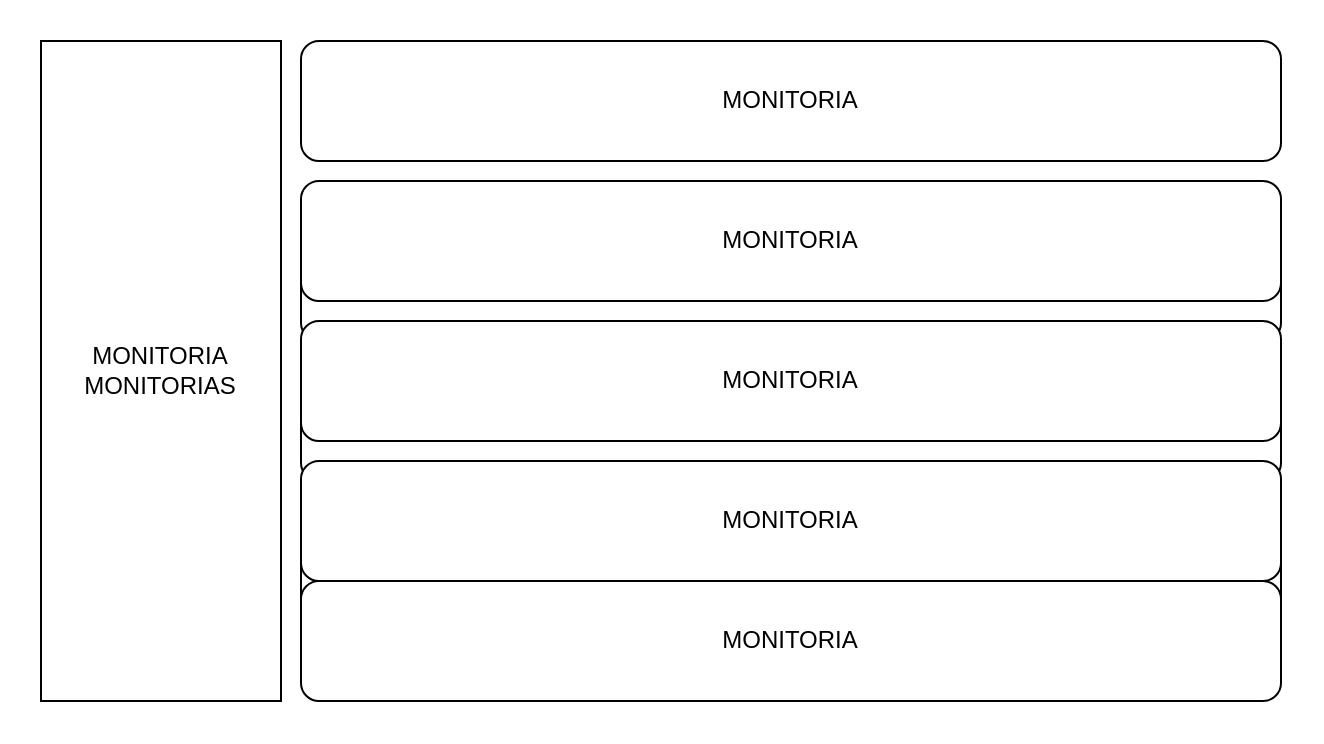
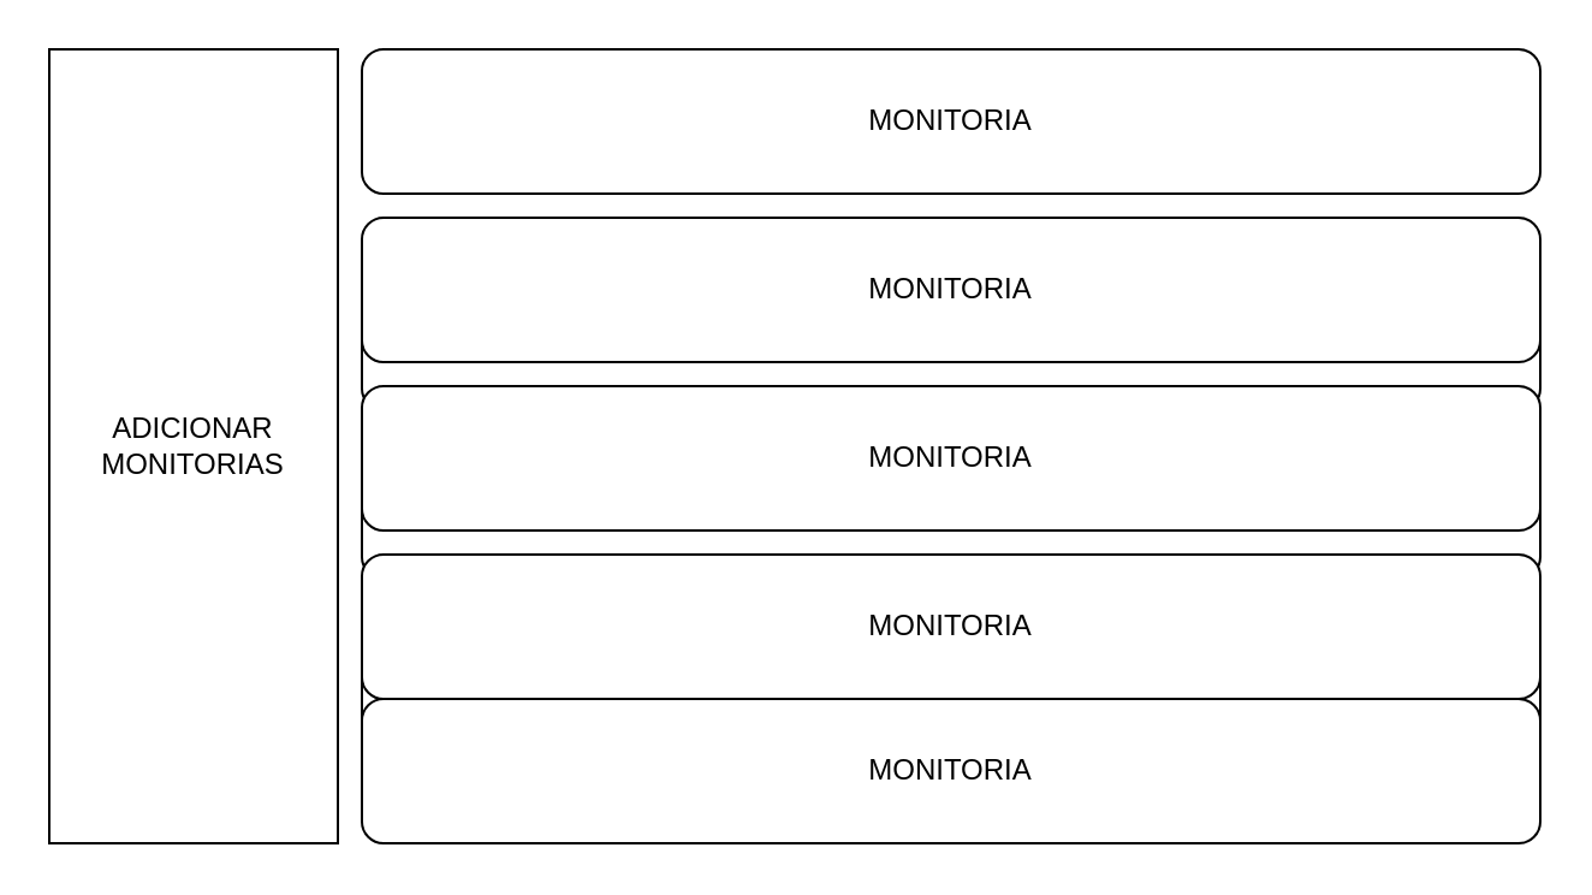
- <mxCell id="2" value="MONITORIA&lt;br&gt;MONITORIAS" style="rounded=0;whiteSpace=wrap;html=1;" parent="1" vertex="1"><mxGeometry x="20" y="20" width="120" height="330" as="geometry" /></mxCell>
+ <mxCell id="2" value="ADICIONAR&lt;br&gt;MONITORIAS" style="rounded=0;whiteSpace=wrap;html=1;" parent="1" vertex="1"><mxGeometry x="20" y="20" width="120" height="330" as="geometry" /></mxCell>
